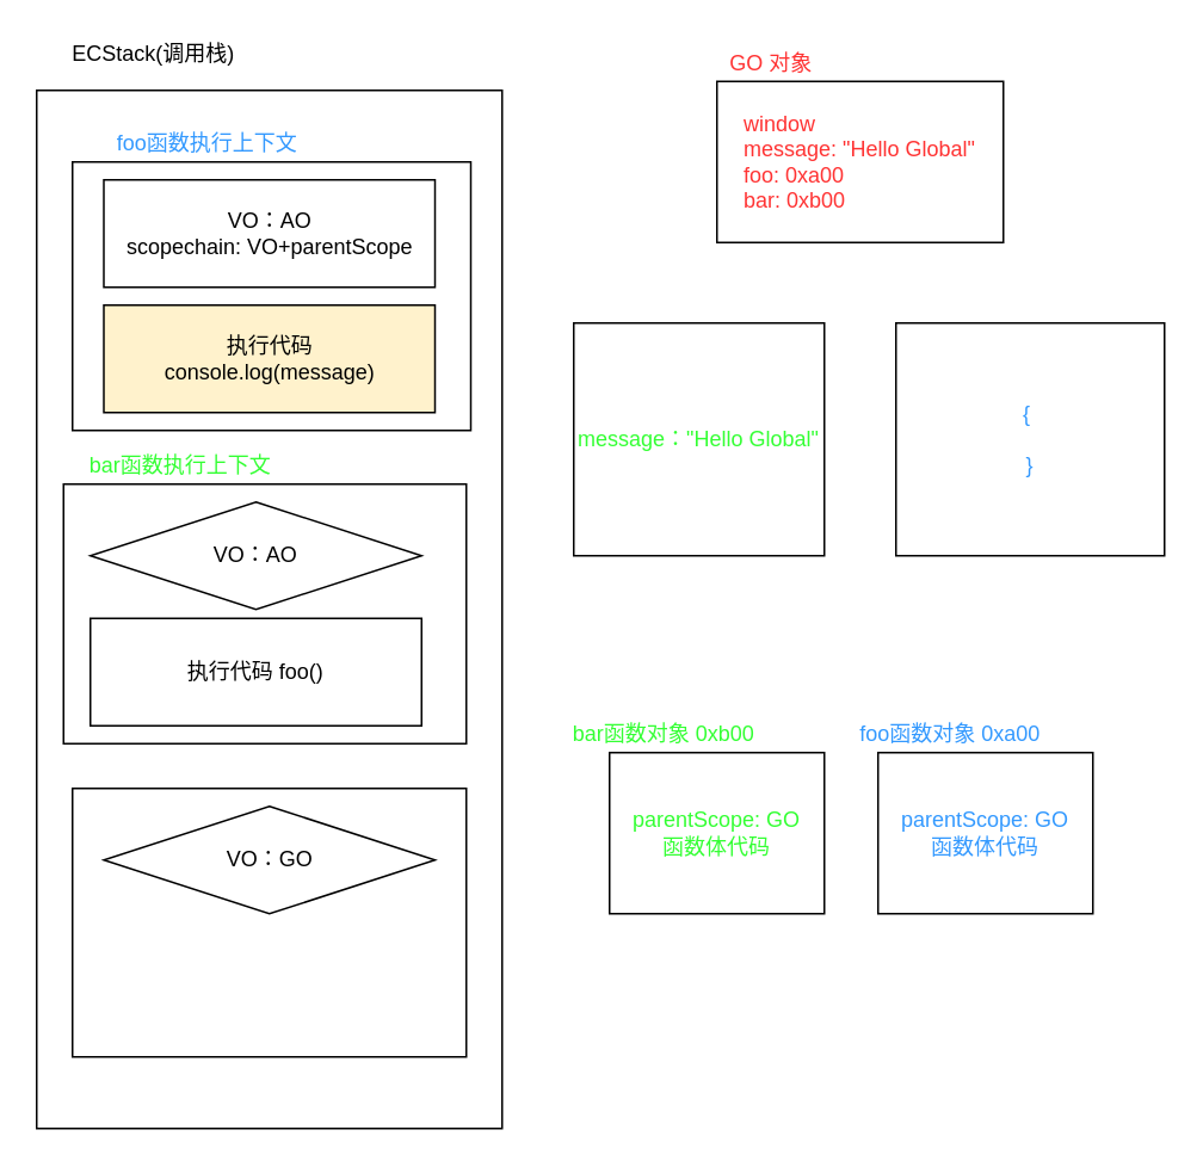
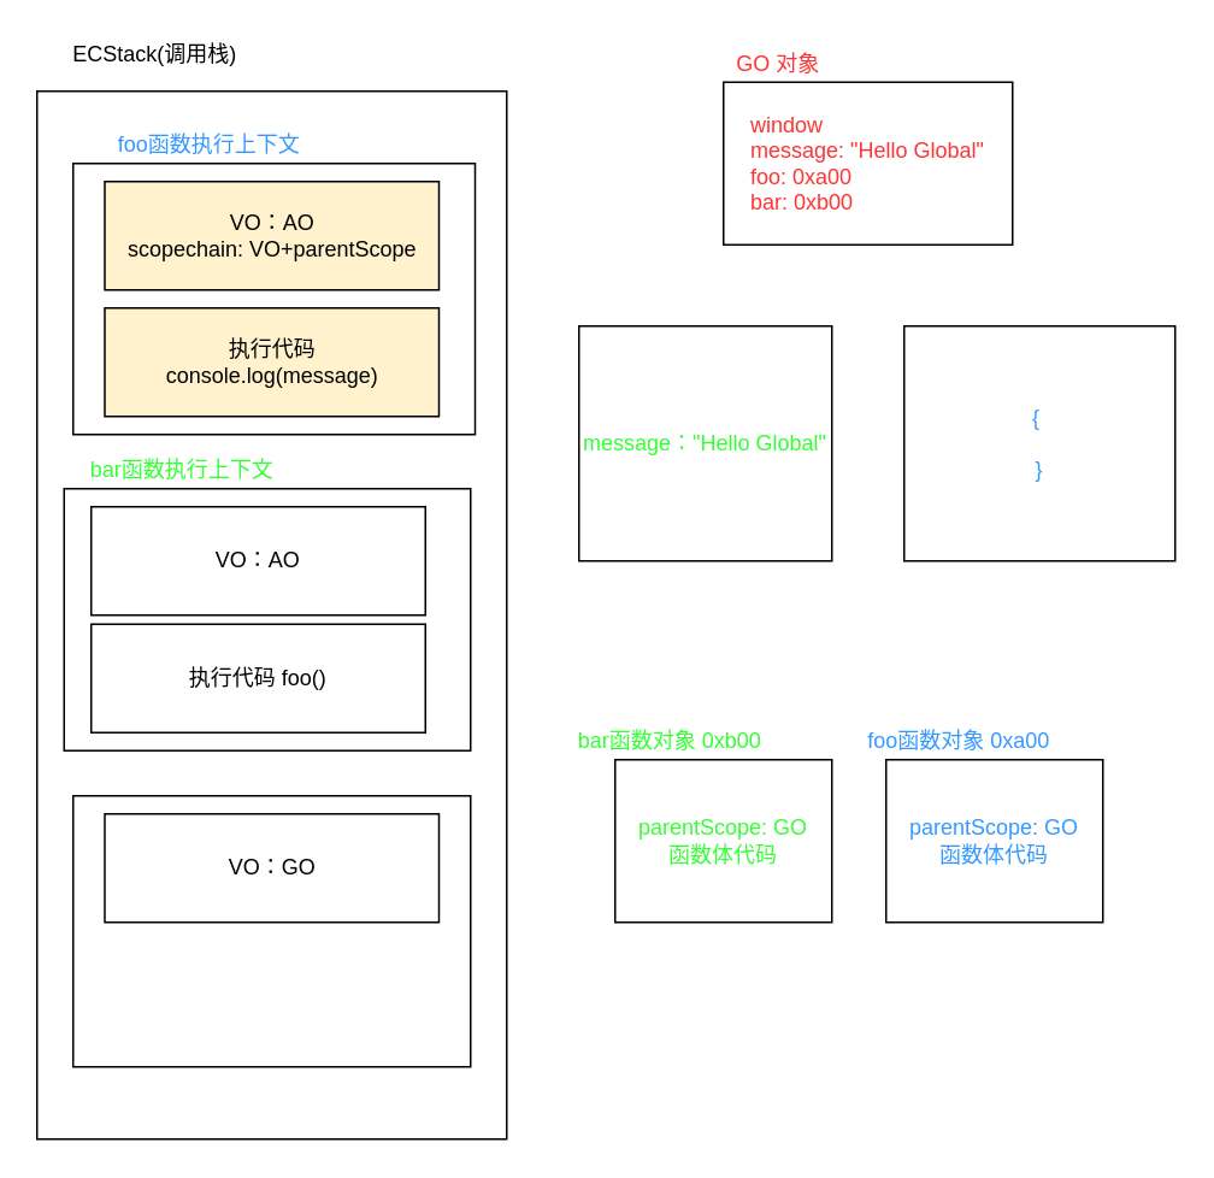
- <mxCell id="8" value="VO：AO&lt;br&gt;scopechain: VO+parentScope" style="rounded=0;whiteSpace=wrap;html=1;" vertex="1" parent="1"><mxGeometry x="57.5" y="100" width="185" height="60" as="geometry" /></mxCell>
+ <mxCell id="8" value="VO：AO&lt;br&gt;scopechain: VO+parentScope" style="rounded=0;whiteSpace=wrap;html=1;fillColor=#fff2cc;" vertex="1" parent="1"><mxGeometry x="57.5" y="100" width="185" height="60" as="geometry" /></mxCell>
- <mxCell id="5" value="VO：AO" style="rhombus;whiteSpace=wrap;html=1;" vertex="1" parent="1"><mxGeometry x="50" y="280" width="185" height="60" as="geometry" /></mxCell>
+ <mxCell id="5" value="VO：AO" style="rounded=0;whiteSpace=wrap;html=1;" vertex="1" parent="1"><mxGeometry x="50" y="280" width="185" height="60" as="geometry" /></mxCell>
- <mxCell id="11" value="VO：GO" style="rhombus;whiteSpace=wrap;html=1;" vertex="1" parent="1"><mxGeometry x="57.5" y="450" width="185" height="60" as="geometry" /></mxCell>
+ <mxCell id="11" value="VO：GO" style="rounded=0;whiteSpace=wrap;html=1;" vertex="1" parent="1"><mxGeometry x="57.5" y="450" width="185" height="60" as="geometry" /></mxCell>
